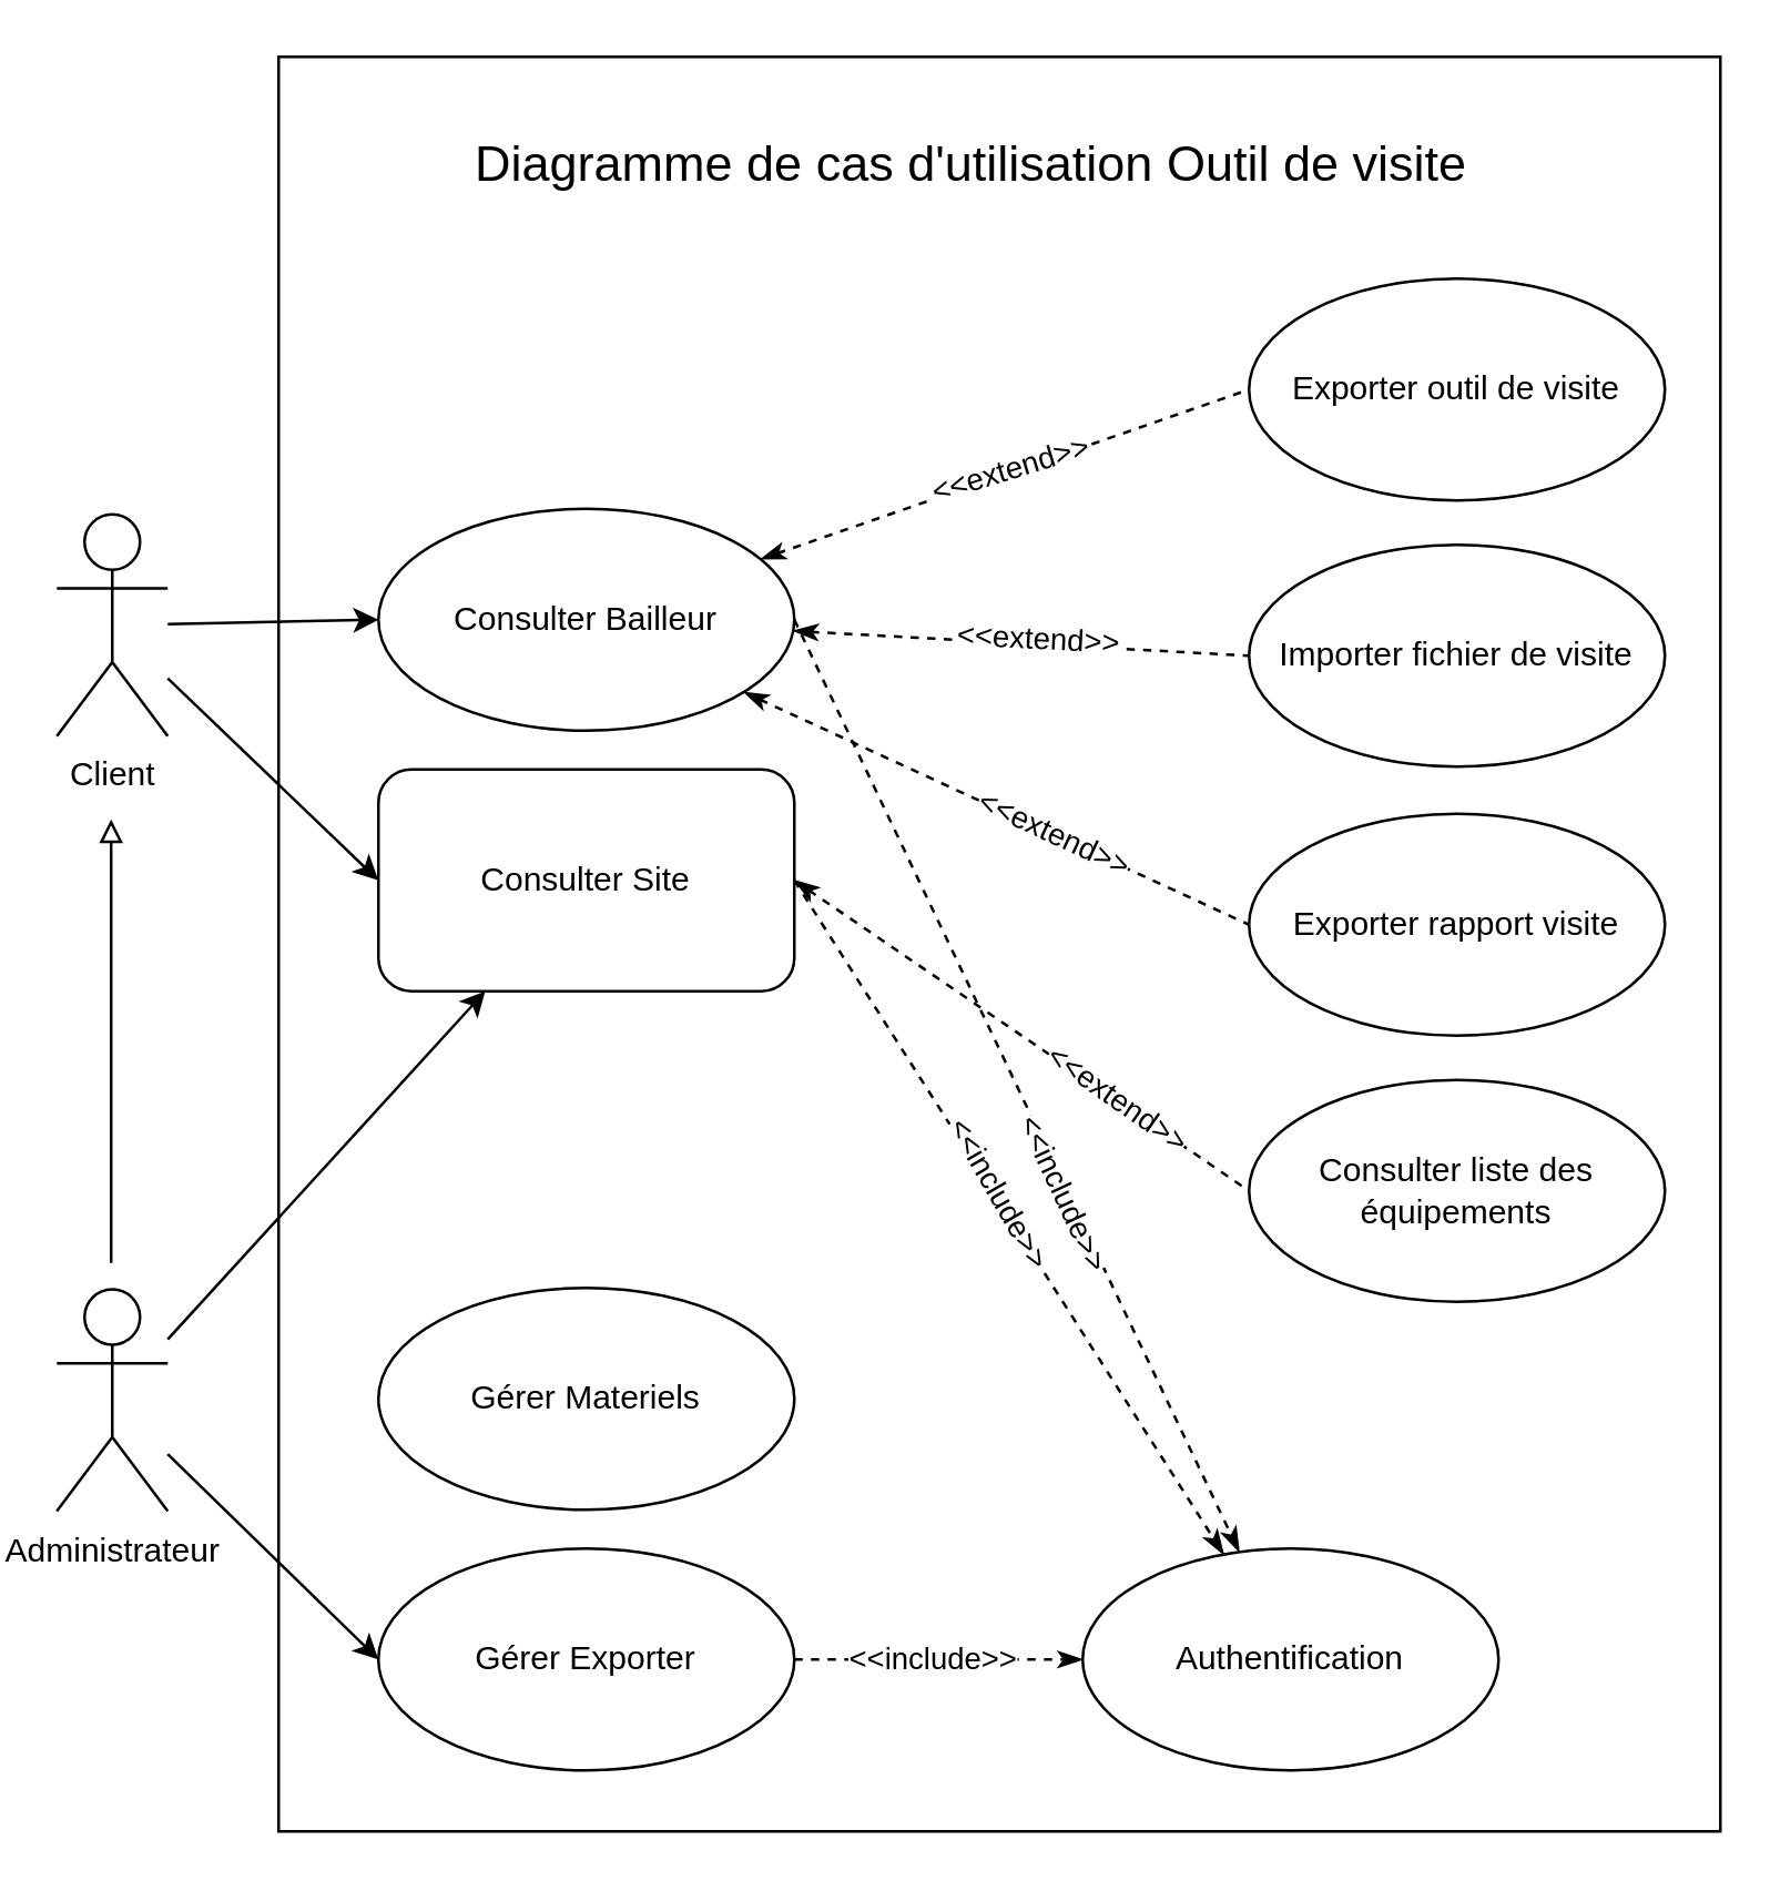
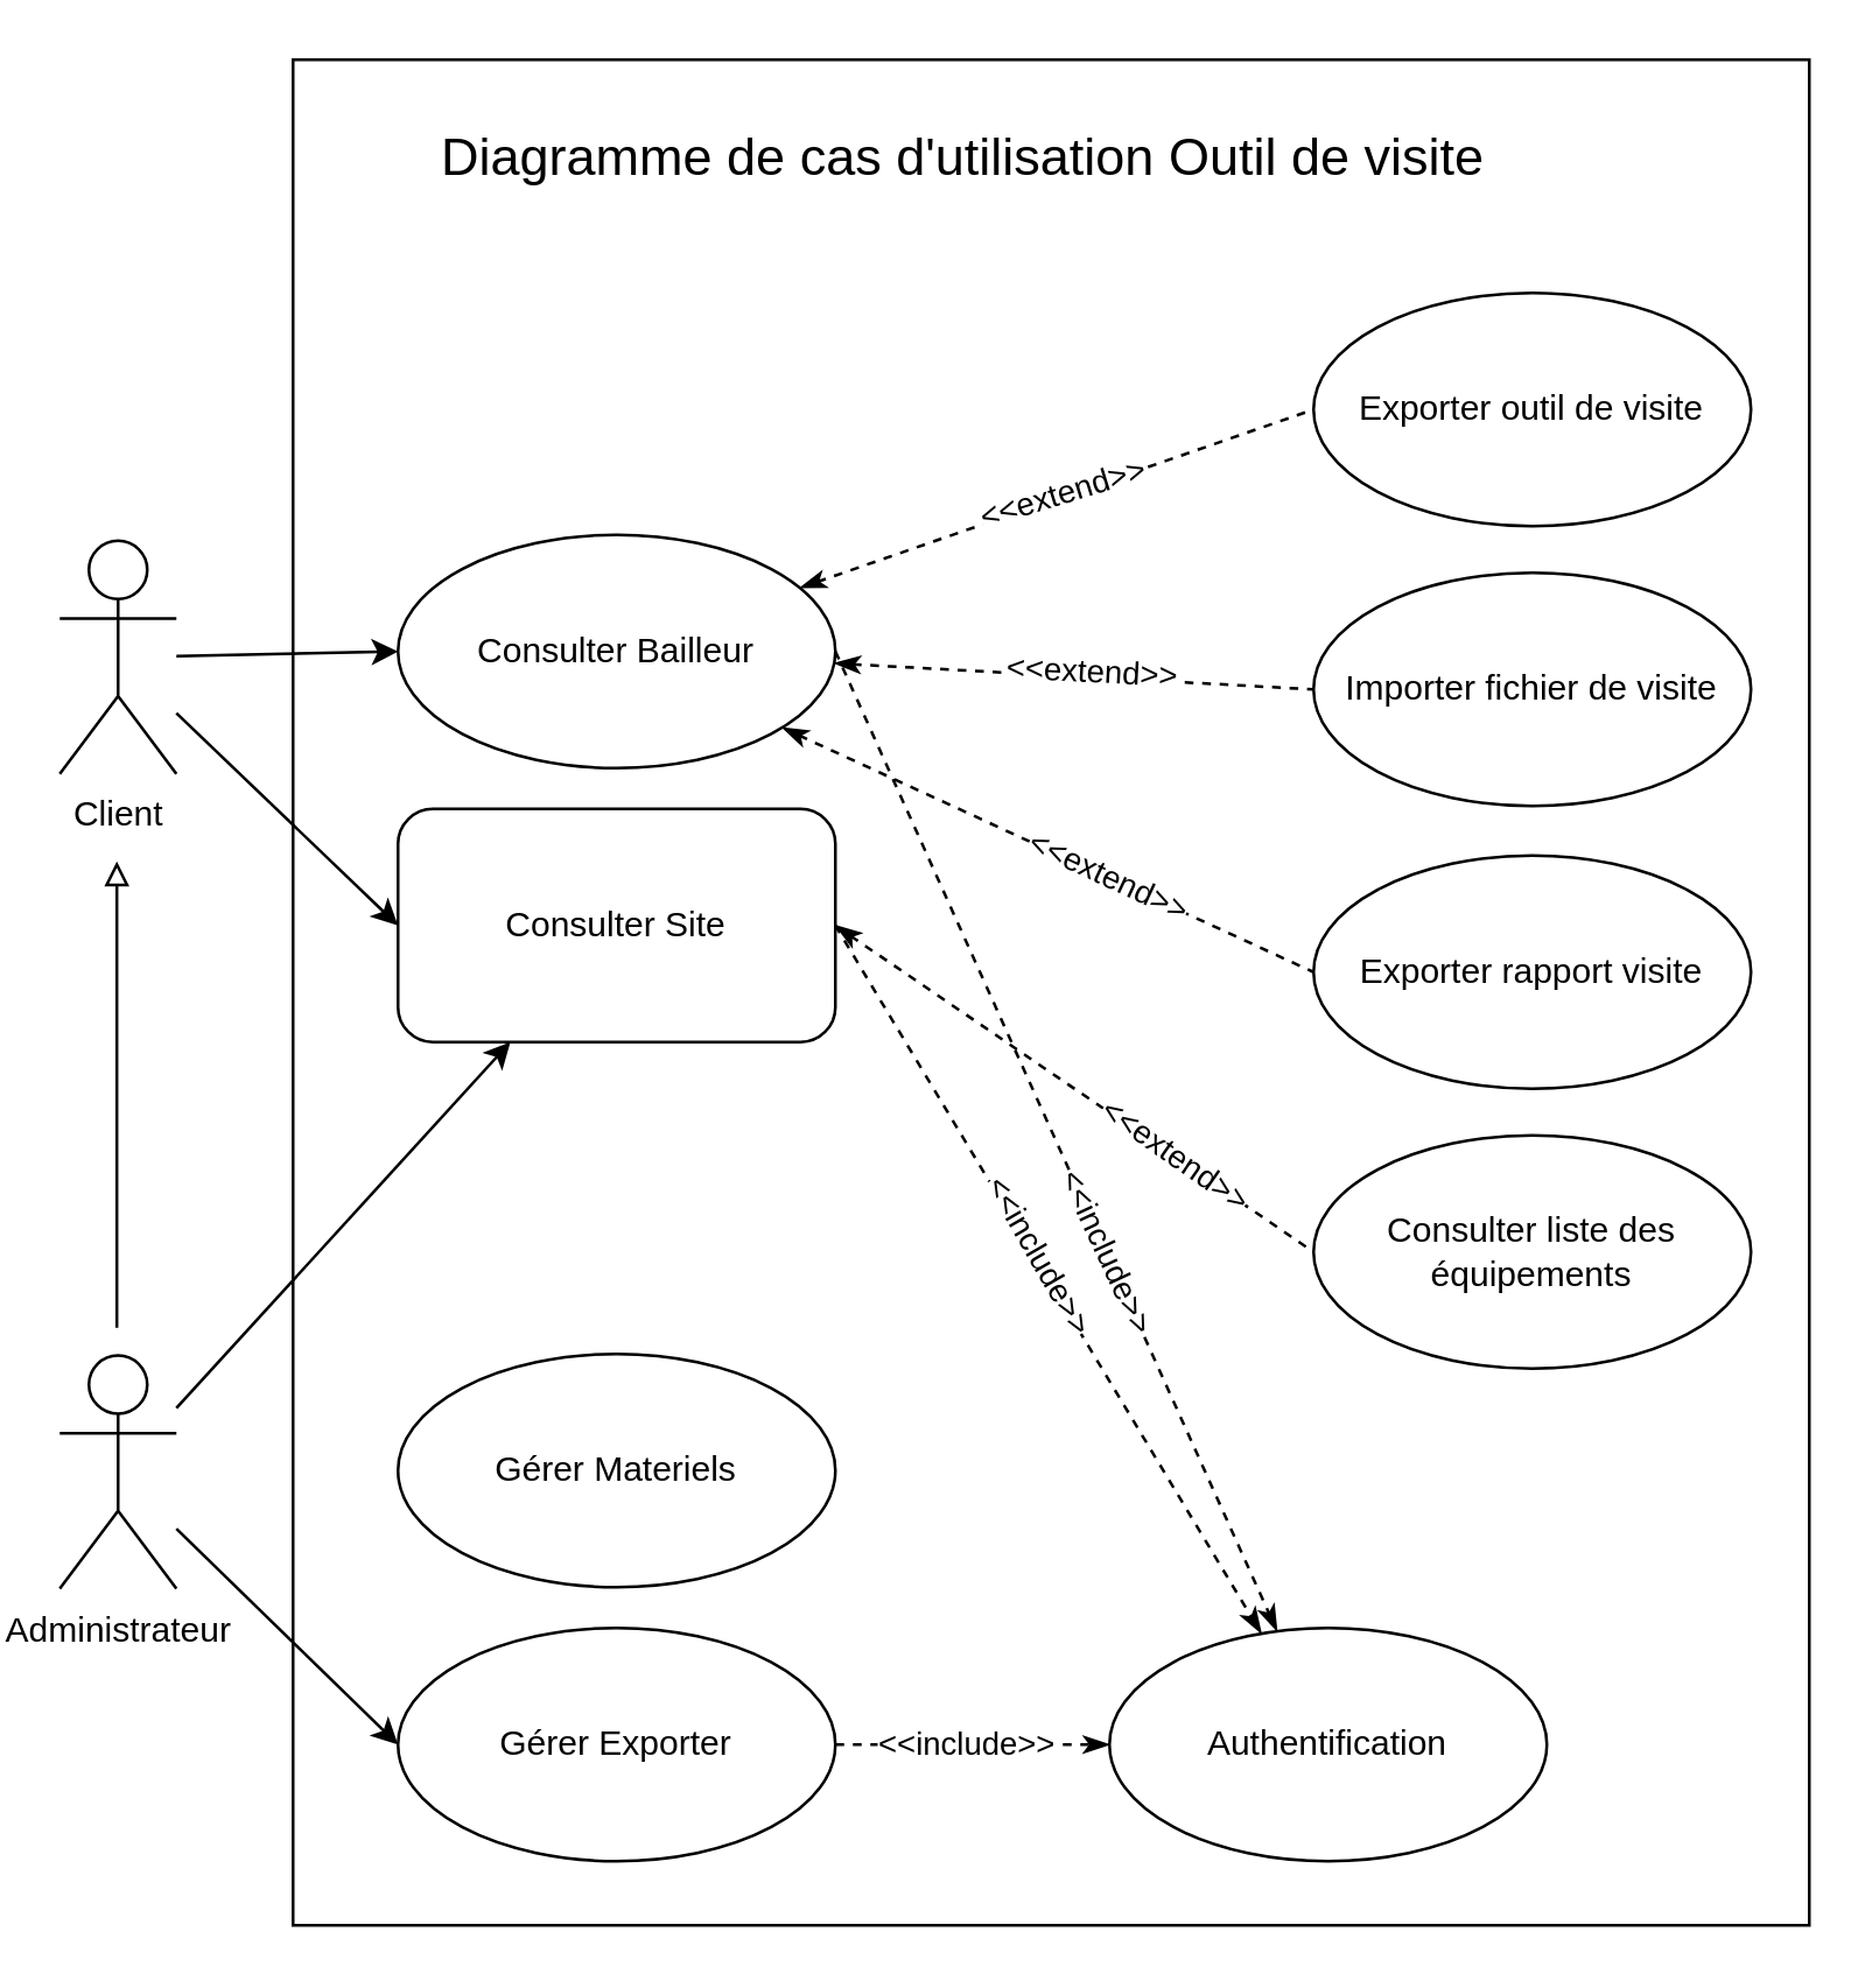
- <mxCell id="35" value="Diagramme de cas d'utilisation Outil de visite" style="text;html=1;align=center;verticalAlign=middle;whiteSpace=wrap;rounded=0;fontSize=18;" parent="1" vertex="1"><mxGeometry x="165" y="40" width="370" height="38" as="geometry" /></mxCell>
+ <mxCell id="35" value="Diagramme de cas d'utilisation Outil de visite" style="text;html=1;align=center;verticalAlign=middle;whiteSpace=wrap;rounded=0;fontSize=18;" parent="1" vertex="1"><mxGeometry x="145" y="35" width="370" height="38" as="geometry" /></mxCell>
- <mxCell id="29" value="Authentification" style="ellipse;whiteSpace=wrap;html=1;container=0;" parent="1" vertex="1"><mxGeometry x="390" y="558" width="150" height="80" as="geometry" /></mxCell>
+ <mxCell id="29" value="Authentification" style="ellipse;whiteSpace=wrap;html=1;container=0;" parent="1" vertex="1"><mxGeometry x="380" y="558" width="150" height="80" as="geometry" /></mxCell>
